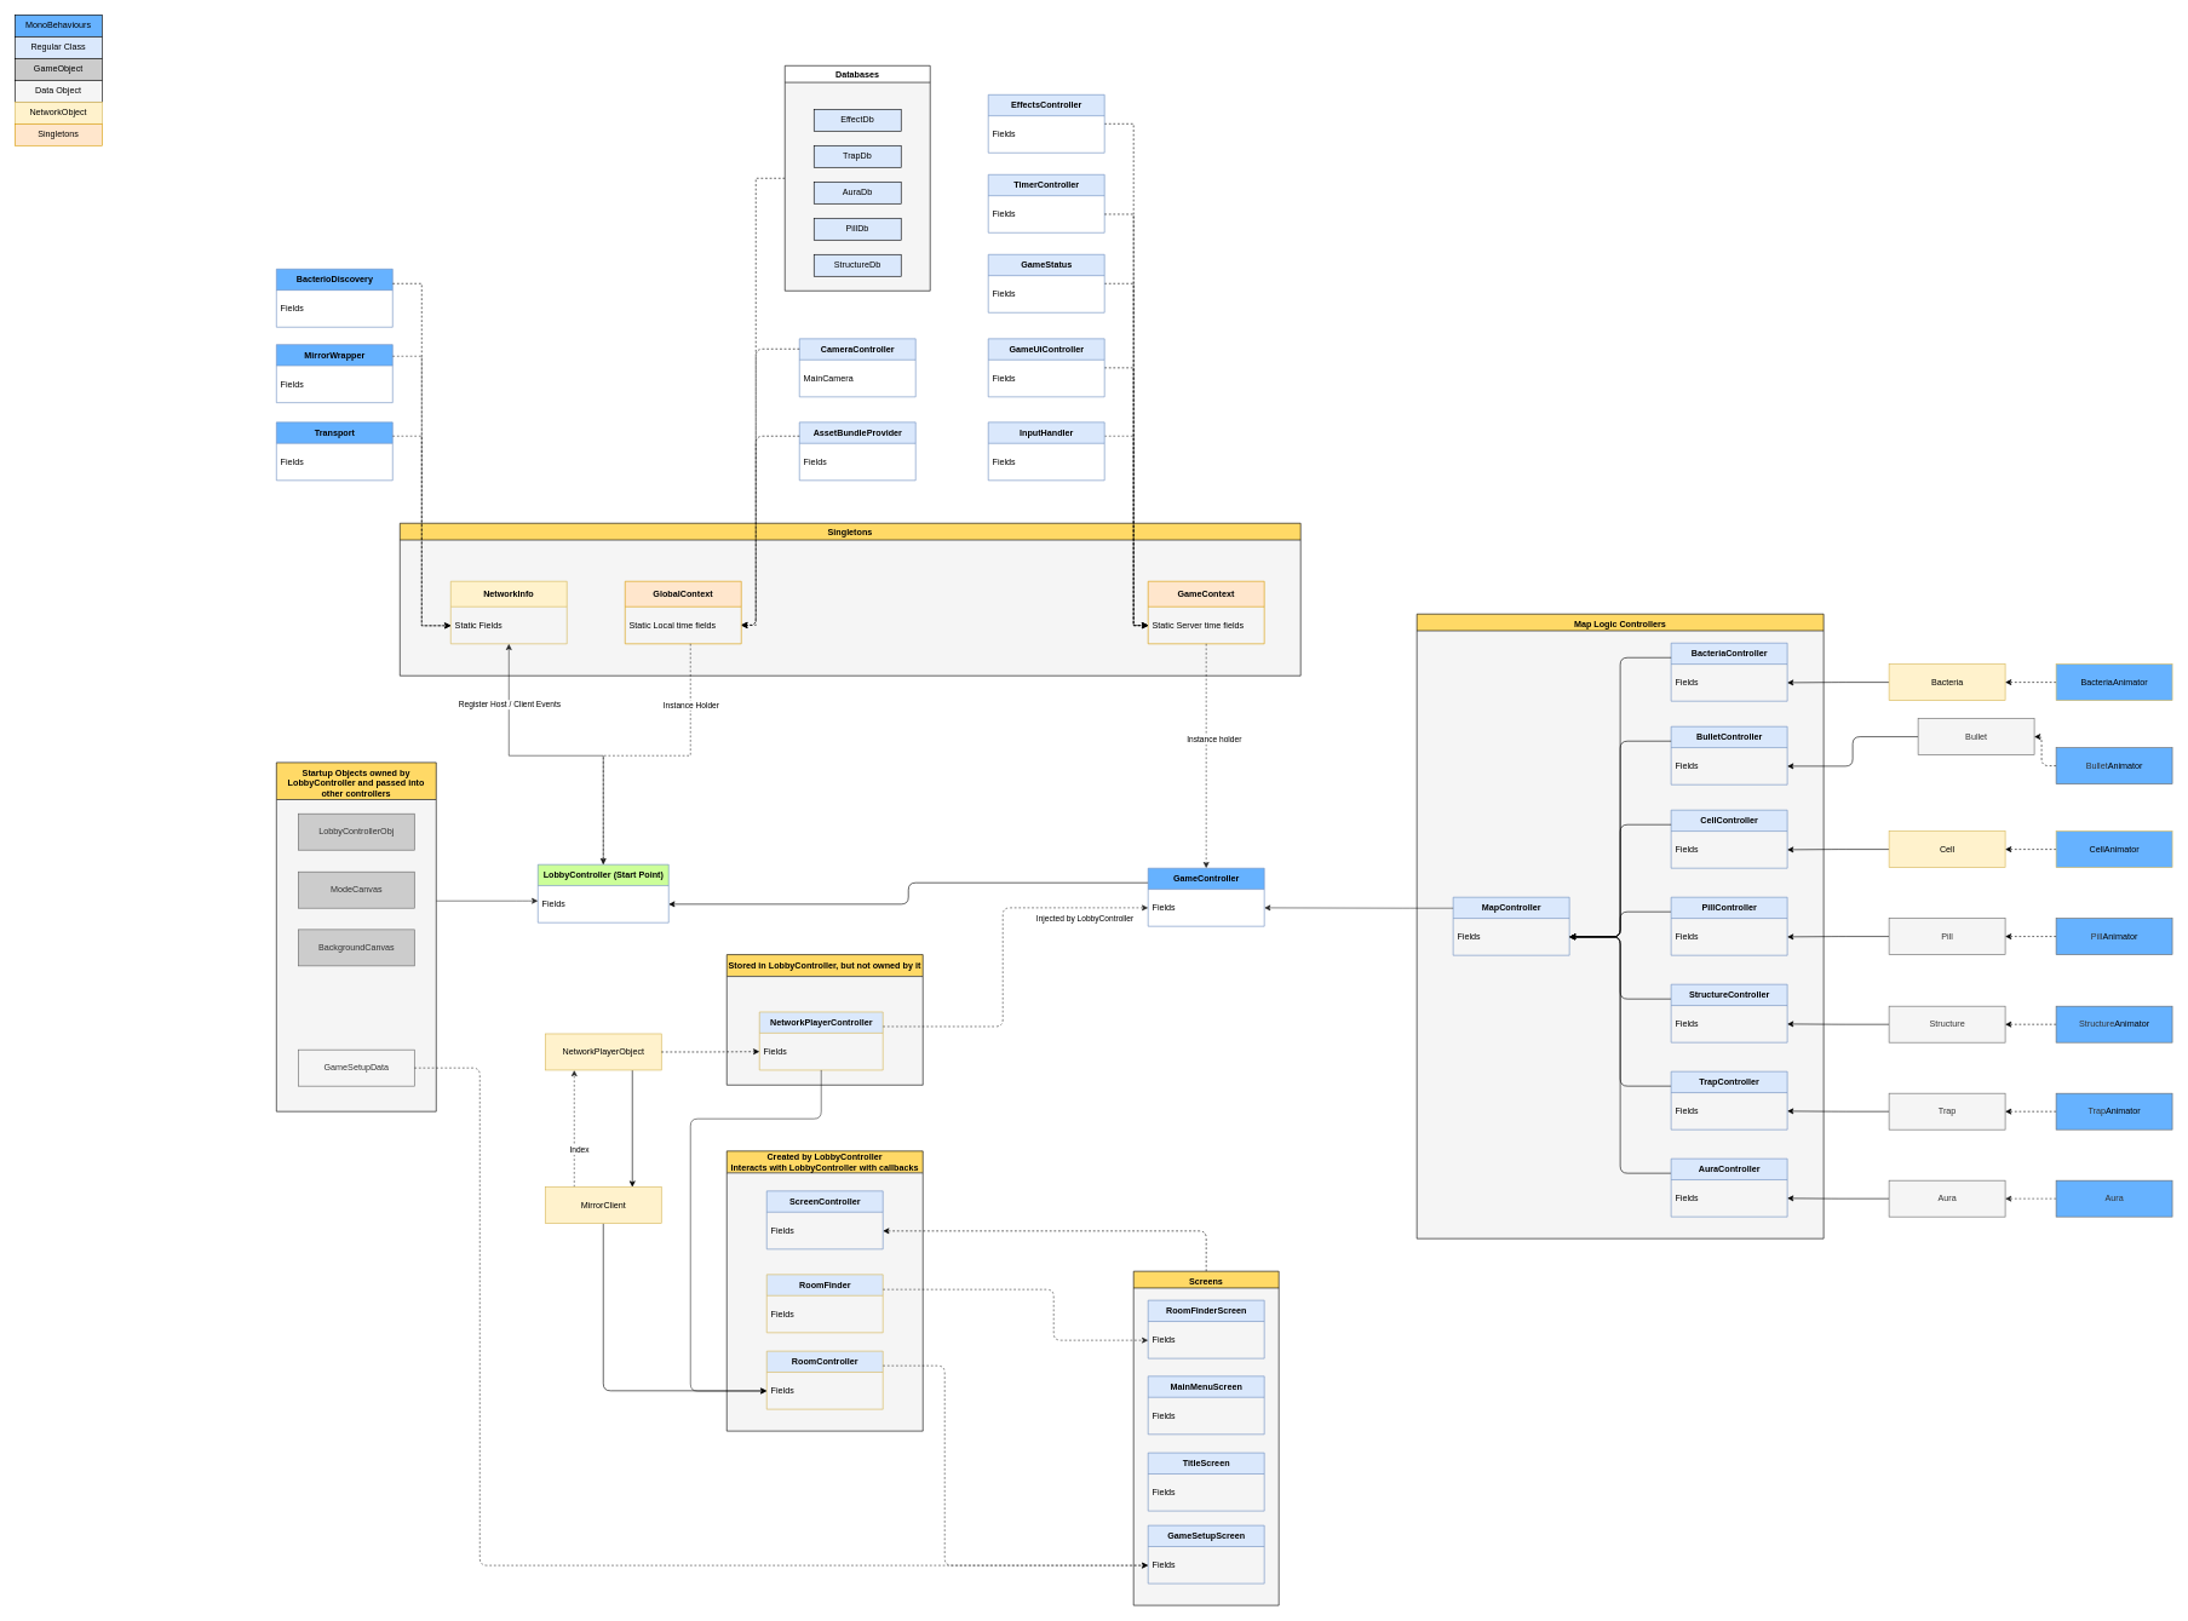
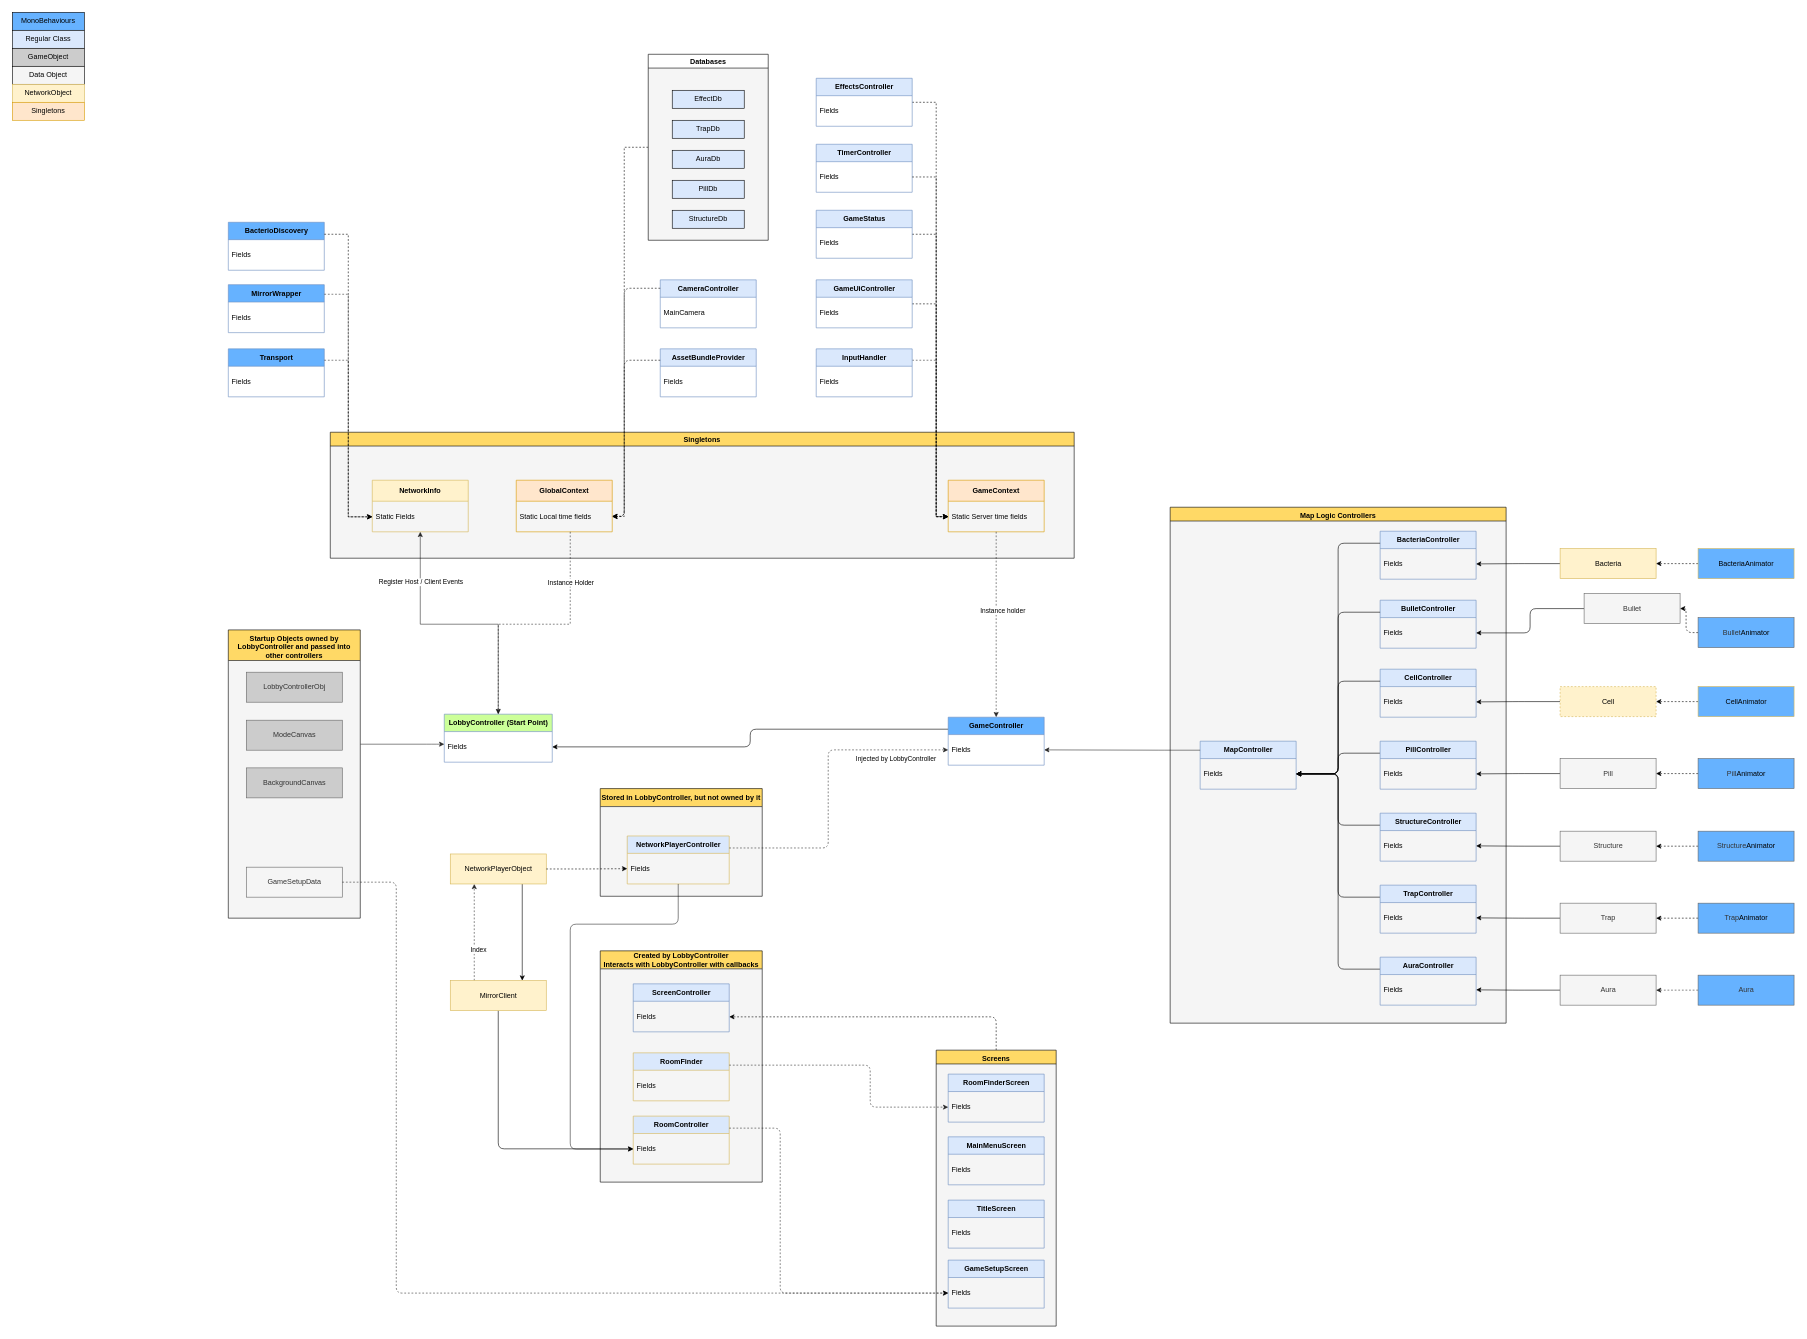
- <mxCell id="66" value="Cell" style="html=1;align=center;fillColor=#fff2cc;strokeColor=#d6b656;" parent="1" vertex="1"><mxGeometry x="2600" y="1144" width="160" height="50" as="geometry" /></mxCell>
+ <mxCell id="66" value="Cell" style="html=1;align=center;fillColor=#fff2cc;strokeColor=#d6b656;dashed=1;" parent="1" vertex="1"><mxGeometry x="2600" y="1144" width="160" height="50" as="geometry" /></mxCell>
